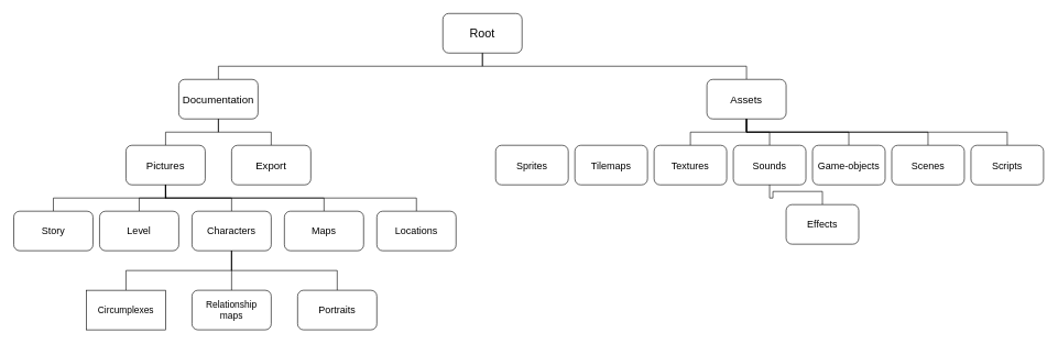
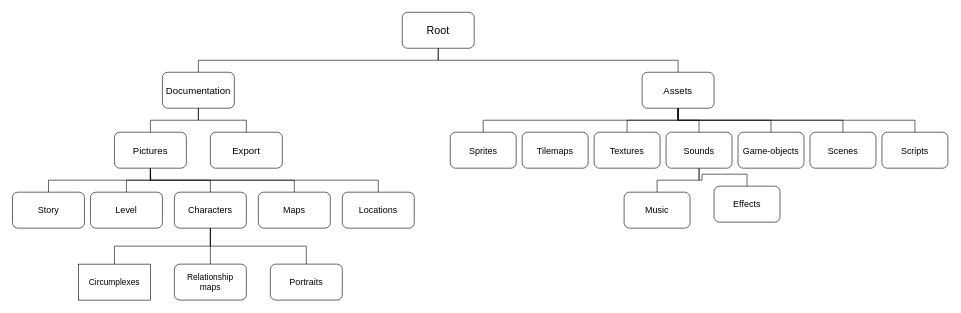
+ <mxCell id="27" style="edgeStyle=orthogonalEdgeStyle;rounded=0;orthogonalLoop=1;jettySize=auto;html=1;endArrow=none;endFill=0;" edge="1" parent="1" source="28" target="6"><mxGeometry relative="1" as="geometry"><Array as="points"><mxPoint x="805" y="200" /><mxPoint x="1130" y="200" /></Array></mxGeometry></mxCell>
+ <mxCell id="34" style="edgeStyle=orthogonalEdgeStyle;rounded=0;orthogonalLoop=1;jettySize=auto;html=1;endArrow=none;endFill=0;" edge="1" parent="1" source="35" target="33"><mxGeometry relative="1" as="geometry" /></mxCell>
+ <mxCell id="35" value="&lt;font&gt;&lt;font style=&quot;font-size: 15px&quot;&gt;Music&lt;/font&gt;&lt;br&gt;&lt;/font&gt;" style="rounded=1;whiteSpace=wrap;html=1;" vertex="1" parent="1"><mxGeometry x="1040" y="320" width="110" height="60" as="geometry" /></mxCell>
